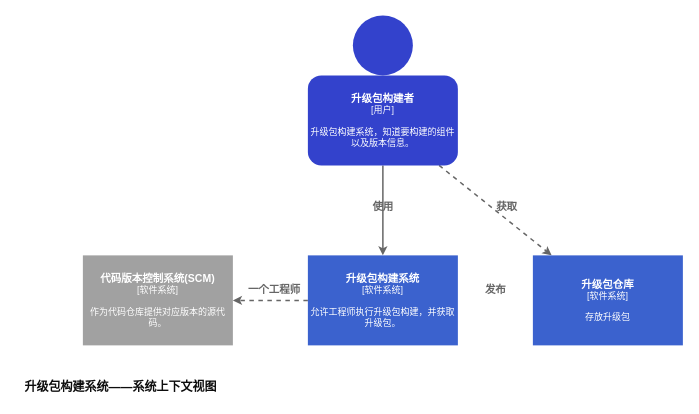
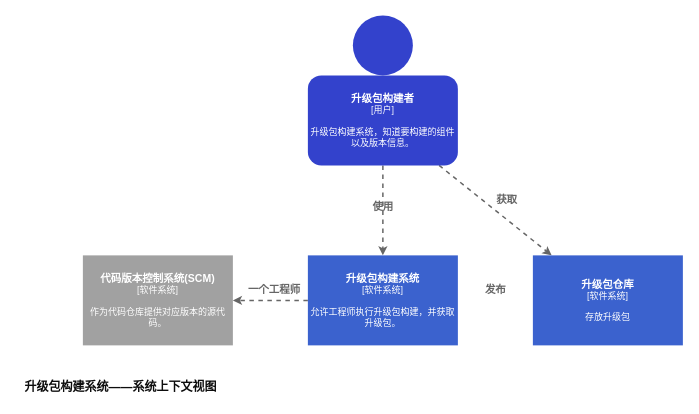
- <mxCell id="11" value="获取" style="text;html=1;align=center;verticalAlign=middle;resizable=0;points=[];autosize=1;strokeColor=none;fillColor=none;fontSize=14;fontStyle=1;fontColor=#666666;" parent="1" vertex="1"><mxGeometry x="650" y="260" width="50" height="30" as="geometry" /></mxCell>
+ <mxCell id="11" value="获取" style="text;html=1;align=center;verticalAlign=middle;resizable=0;points=[];autosize=1;strokeColor=none;fillColor=none;fontSize=14;fontStyle=1;fontColor=#666666;" parent="1" vertex="1"><mxGeometry x="650" y="250" width="50" height="30" as="geometry" /></mxCell>
- <mxCell id="3" style="edgeStyle=orthogonalEdgeStyle;rounded=1;orthogonalLoop=1;jettySize=auto;html=1;fontSize=14;dashed=0;strokeColor=#666666;strokeWidth=2;" parent="1" source="5" target="7" edge="1"><mxGeometry relative="1" as="geometry" /></mxCell>
+ <mxCell id="3" style="edgeStyle=orthogonalEdgeStyle;rounded=1;orthogonalLoop=1;jettySize=auto;html=1;fontSize=14;dashed=1;strokeColor=#666666;strokeWidth=2;" parent="1" source="5" target="7" edge="1"><mxGeometry relative="1" as="geometry" /></mxCell>
